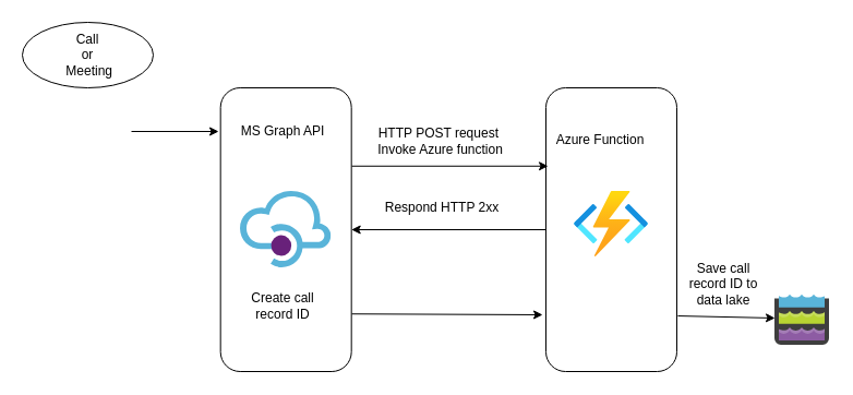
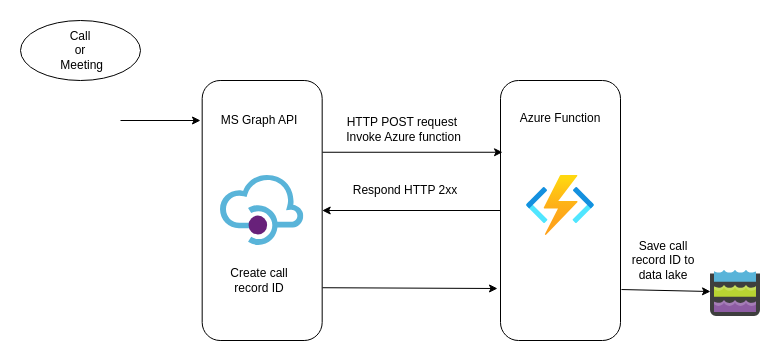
- <mxCell id="16" value="Azure Function" style="text;html=1;strokeColor=none;fillColor=none;align=center;verticalAlign=middle;whiteSpace=wrap;rounded=0;" vertex="1" parent="1"><mxGeometry x="502" y="117.5" width="96" height="20" as="geometry" /></mxCell>
+ <mxCell id="16" value="Azure Function" style="text;html=1;strokeColor=none;fillColor=none;align=center;verticalAlign=middle;whiteSpace=wrap;rounded=0;" vertex="1" parent="1"><mxGeometry x="512" y="107.5" width="96" height="20" as="geometry" /></mxCell>
